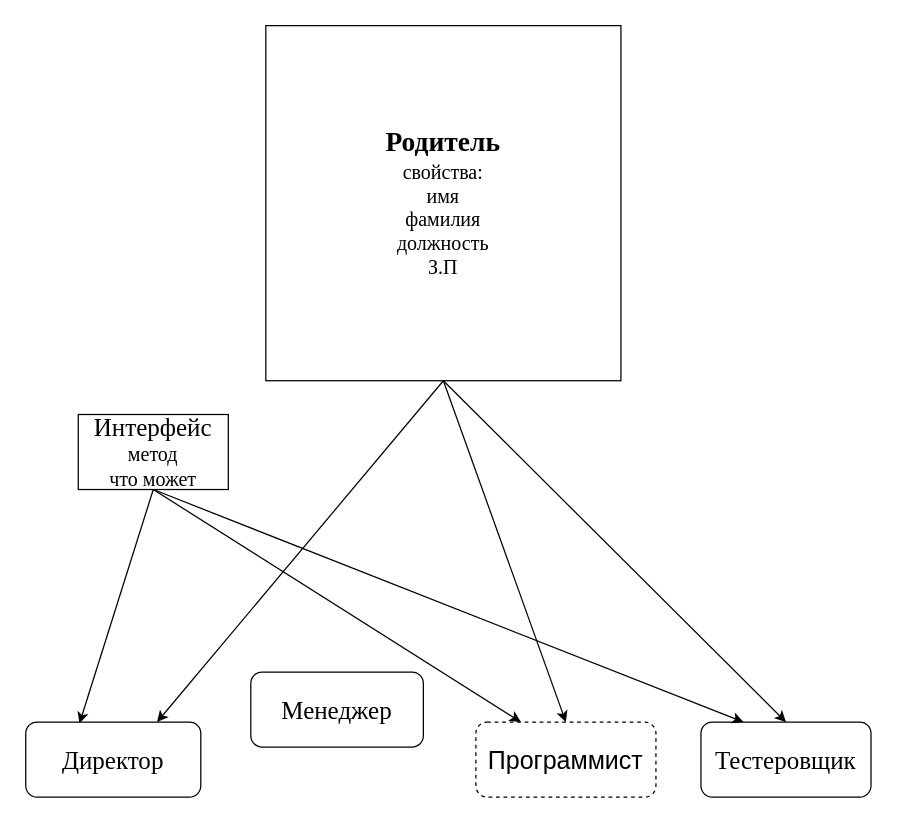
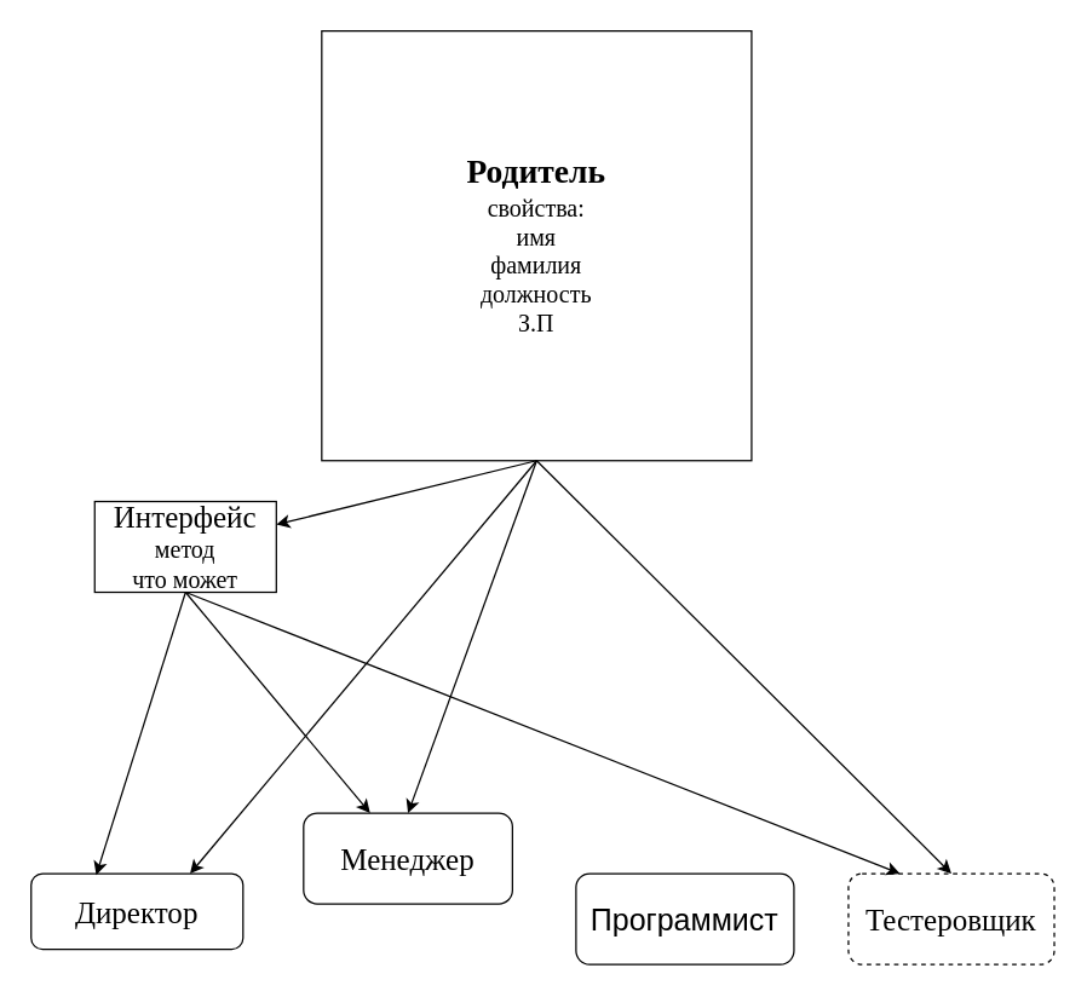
+ <mxCell id="8" value="" style="endArrow=classic;html=1;entryX=0.5;entryY=0;entryDx=0;entryDy=0;exitX=0.5;exitY=1;exitDx=0;exitDy=0;" parent="1" source="2" target="4" edge="1"><mxGeometry width="50" height="50" relative="1" as="geometry"><mxPoint x="286" y="300" as="sourcePoint" /><mxPoint x="306" y="420" as="targetPoint" /></mxGeometry></mxCell>
- <mxCell id="9" value="" style="endArrow=classic;html=1;exitX=0.5;exitY=1;exitDx=0;exitDy=0;entryX=0.5;entryY=0;entryDx=0;entryDy=0;" parent="1" source="2" target="6" edge="1"><mxGeometry width="50" height="50" relative="1" as="geometry"><mxPoint x="256" y="470" as="sourcePoint" /><mxPoint x="306" y="420" as="targetPoint" /></mxGeometry></mxCell>
+ <mxCell id="9" value="" style="endArrow=classic;html=1;exitX=0.5;exitY=1;exitDx=0;exitDy=0;" parent="1" source="2" target="11" edge="1"><mxGeometry width="50" height="50" relative="1" as="geometry"><mxPoint x="256" y="470" as="sourcePoint" /><mxPoint x="306" y="420" as="targetPoint" /></mxGeometry></mxCell>
- <mxCell id="13" value="" style="endArrow=classic;html=1;exitX=0.5;exitY=1;exitDx=0;exitDy=0;entryX=0.25;entryY=0;entryDx=0;entryDy=0;" parent="1" source="11" target="6" edge="1"><mxGeometry width="50" height="50" relative="1" as="geometry"><mxPoint x="301" y="500" as="sourcePoint" /><mxPoint x="351" y="450" as="targetPoint" /></mxGeometry></mxCell>
+ <mxCell id="13" value="" style="endArrow=classic;html=1;exitX=0.5;exitY=1;exitDx=0;exitDy=0;" parent="1" source="11" target="4" edge="1"><mxGeometry width="50" height="50" relative="1" as="geometry"><mxPoint x="301" y="500" as="sourcePoint" /><mxPoint x="351" y="450" as="targetPoint" /></mxGeometry></mxCell>
- <mxCell id="3" value="&lt;font face=&quot;Ubuntu&quot; style=&quot;font-size: 20px&quot;&gt;Директор&lt;/font&gt;" style="rounded=1;whiteSpace=wrap;html=1;" parent="1" vertex="1"><mxGeometry x="20" y="577" width="140" height="60" as="geometry" /></mxCell>
+ <mxCell id="3" value="&lt;font face=&quot;Ubuntu&quot; style=&quot;font-size: 20px&quot;&gt;Директор&lt;/font&gt;" style="rounded=1;whiteSpace=wrap;html=1;" parent="1" vertex="1"><mxGeometry x="20" y="577" width="140" height="50" as="geometry" /></mxCell>
- <mxCell id="6" value="&lt;font style=&quot;font-size: 20px&quot;&gt;Программист&lt;/font&gt;" style="rounded=1;whiteSpace=wrap;html=1;dashed=1;" parent="1" vertex="1"><mxGeometry x="380" y="577" width="144" height="60" as="geometry" /></mxCell>
+ <mxCell id="6" value="&lt;font style=&quot;font-size: 20px&quot;&gt;Программист&lt;/font&gt;" style="rounded=1;whiteSpace=wrap;html=1;" parent="1" vertex="1"><mxGeometry x="380" y="577" width="144" height="60" as="geometry" /></mxCell>
- <mxCell id="5" value="&lt;font face=&quot;Ubuntu&quot; style=&quot;font-size: 20px&quot;&gt;Тестеровщик&lt;/font&gt;" style="rounded=1;whiteSpace=wrap;html=1;" parent="1" vertex="1"><mxGeometry x="560" y="577" width="136" height="60" as="geometry" /></mxCell>
+ <mxCell id="5" value="&lt;font face=&quot;Ubuntu&quot; style=&quot;font-size: 20px&quot;&gt;Тестеровщик&lt;/font&gt;" style="rounded=1;whiteSpace=wrap;html=1;dashed=1;" parent="1" vertex="1"><mxGeometry x="560" y="577" width="136" height="60" as="geometry" /></mxCell>
